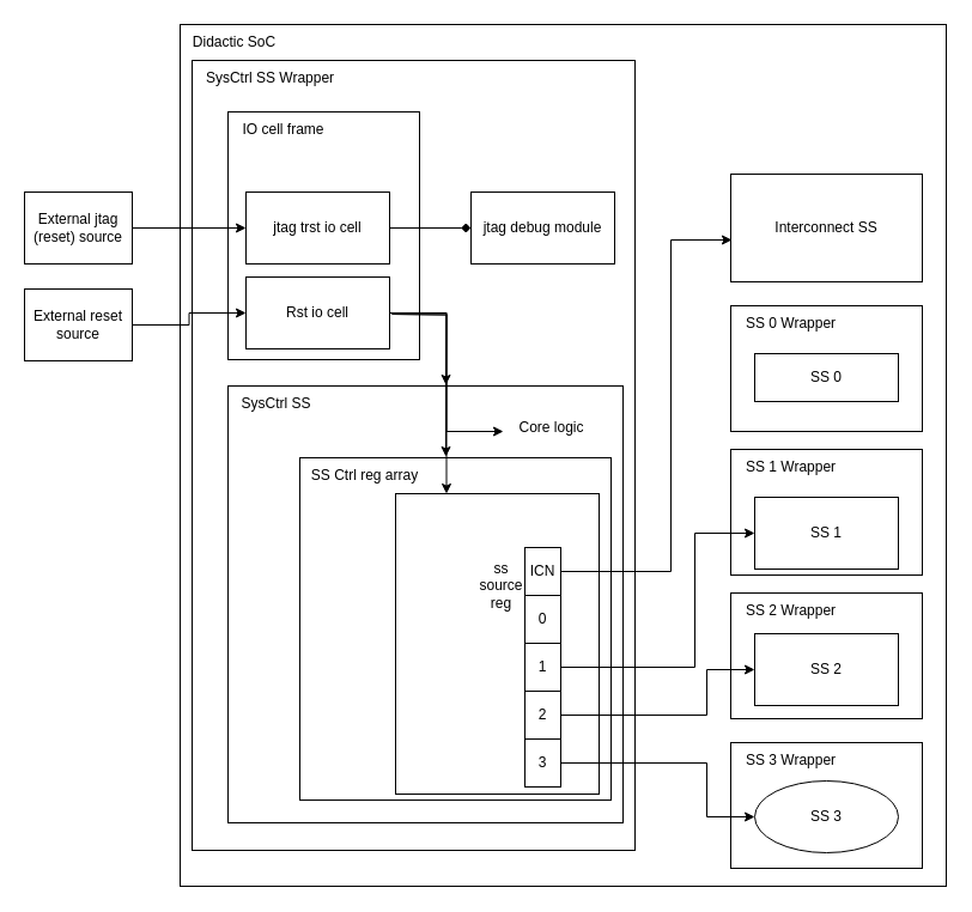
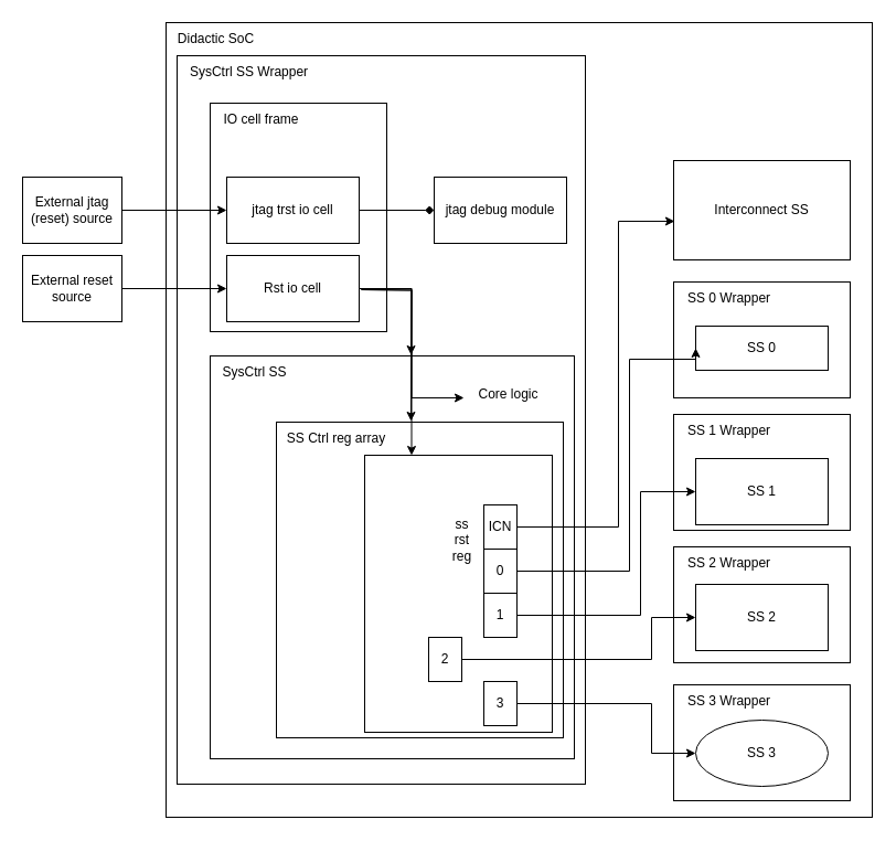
- <mxCell id="26" value="External reset source" style="rounded=0;whiteSpace=wrap;html=1;" parent="1" vertex="1"><mxGeometry x="20" y="241" width="90" height="60" as="geometry" /></mxCell>
+ <mxCell id="26" value="External reset source" style="rounded=0;whiteSpace=wrap;html=1;" parent="1" vertex="1"><mxGeometry x="20" y="231" width="90" height="60" as="geometry" /></mxCell>
+ <mxCell id="48" style="edgeStyle=orthogonalEdgeStyle;rounded=0;orthogonalLoop=1;jettySize=auto;html=1;exitX=1;exitY=0.5;exitDx=0;exitDy=0;entryX=0;entryY=0.5;entryDx=0;entryDy=0;" edge="1" parent="1" source="13" target="18"><mxGeometry relative="1" as="geometry"><Array as="points"><mxPoint x="570" y="517" /><mxPoint x="570" y="325" /></Array></mxGeometry></mxCell>
- <mxCell id="33" value="&lt;div&gt;ss&lt;/div&gt;&lt;div&gt;source&lt;/div&gt;&lt;div&gt;reg&lt;/div&gt;" style="text;html=1;align=center;verticalAlign=middle;resizable=0;points=[];autosize=1;strokeColor=none;fillColor=none;" parent="1" vertex="1"><mxGeometry x="398" y="459" width="40" height="60" as="geometry" /></mxCell>
+ <mxCell id="33" value="&lt;div&gt;ss&lt;/div&gt;&lt;div&gt;rst&lt;/div&gt;&lt;div&gt;reg&lt;/div&gt;" style="text;html=1;align=center;verticalAlign=middle;resizable=0;points=[];autosize=1;strokeColor=none;fillColor=none;" parent="1" vertex="1"><mxGeometry x="398" y="459" width="40" height="60" as="geometry" /></mxCell>
- <mxCell id="14" value="2" style="rounded=0;whiteSpace=wrap;html=1;" parent="1" vertex="1"><mxGeometry x="438" y="577" width="30" height="40" as="geometry" /></mxCell>
+ <mxCell id="14" value="2" style="rounded=0;whiteSpace=wrap;html=1;" parent="1" vertex="1"><mxGeometry x="388" y="577" width="30" height="40" as="geometry" /></mxCell>
